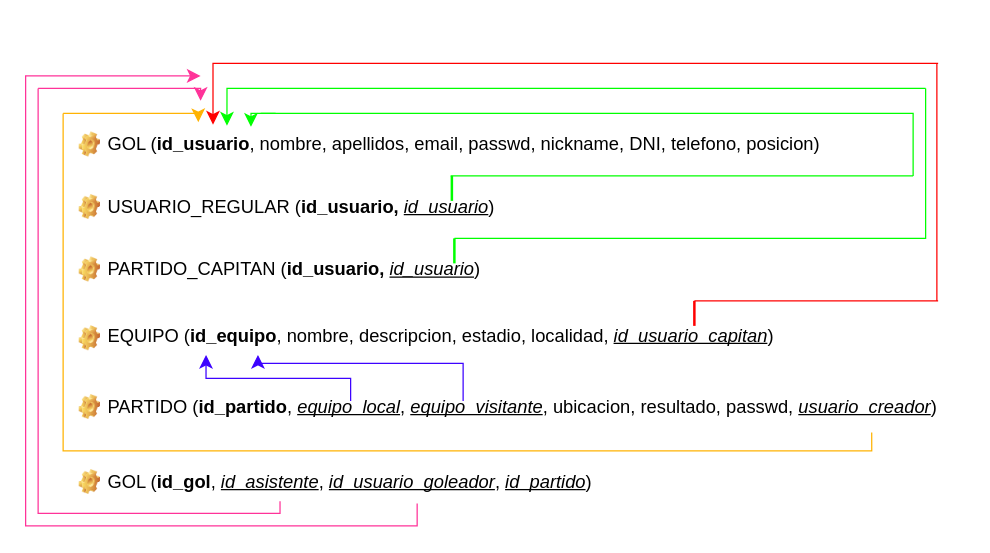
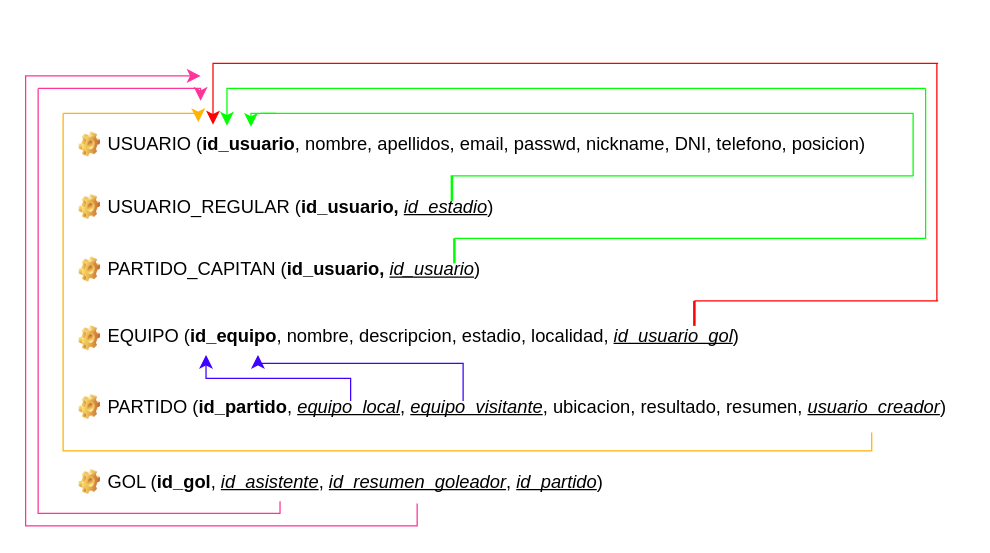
- <mxCell id="2" value="&lt;span id=&quot;docs-internal-guid-c65d7418-7fff-1087-b515-32ff934a345a&quot;&gt;&lt;span style=&quot;font-size: 11pt; font-family: Arial, sans-serif; background-color: transparent; font-variant-numeric: normal; font-variant-east-asian: normal; font-variant-alternates: normal; font-variant-position: normal; vertical-align: baseline; white-space-collapse: preserve;&quot;&gt;GOL (&lt;/span&gt;&lt;span style=&quot;font-size: 11pt; font-family: Arial, sans-serif; background-color: transparent; font-weight: 700; font-variant-numeric: normal; font-variant-east-asian: normal; font-variant-alternates: normal; font-variant-position: normal; vertical-align: baseline; white-space-collapse: preserve;&quot;&gt;id_usuario&lt;/span&gt;&lt;span style=&quot;font-size: 11pt; font-family: Arial, sans-serif; background-color: transparent; font-variant-numeric: normal; font-variant-east-asian: normal; font-variant-alternates: normal; font-variant-position: normal; vertical-align: baseline; white-space-collapse: preserve;&quot;&gt;, nombre, apellidos, email, passwd, nickname, DNI, telefono, posicion)&lt;/span&gt;&lt;/span&gt;" style="text;strokeColor=none;fillColor=none;align=left;verticalAlign=middle;spacingLeft=4;spacingRight=4;overflow=hidden;points=[[0,0.5],[1,0.5]];portConstraint=eastwest;rotatable=0;whiteSpace=wrap;html=1;" vertex="1" parent="1"><mxGeometry x="80" y="100" width="620" height="30" as="geometry" /></mxCell>
+ <mxCell id="2" value="&lt;span id=&quot;docs-internal-guid-c65d7418-7fff-1087-b515-32ff934a345a&quot;&gt;&lt;span style=&quot;font-size: 11pt; font-family: Arial, sans-serif; background-color: transparent; font-variant-numeric: normal; font-variant-east-asian: normal; font-variant-alternates: normal; font-variant-position: normal; vertical-align: baseline; white-space-collapse: preserve;&quot;&gt;USUARIO (&lt;/span&gt;&lt;span style=&quot;font-size: 11pt; font-family: Arial, sans-serif; background-color: transparent; font-weight: 700; font-variant-numeric: normal; font-variant-east-asian: normal; font-variant-alternates: normal; font-variant-position: normal; vertical-align: baseline; white-space-collapse: preserve;&quot;&gt;id_usuario&lt;/span&gt;&lt;span style=&quot;font-size: 11pt; font-family: Arial, sans-serif; background-color: transparent; font-variant-numeric: normal; font-variant-east-asian: normal; font-variant-alternates: normal; font-variant-position: normal; vertical-align: baseline; white-space-collapse: preserve;&quot;&gt;, nombre, apellidos, email, passwd, nickname, DNI, telefono, posicion)&lt;/span&gt;&lt;/span&gt;" style="text;strokeColor=none;fillColor=none;align=left;verticalAlign=middle;spacingLeft=4;spacingRight=4;overflow=hidden;points=[[0,0.5],[1,0.5]];portConstraint=eastwest;rotatable=0;whiteSpace=wrap;html=1;" vertex="1" parent="1"><mxGeometry x="80" y="100" width="620" height="30" as="geometry" /></mxCell>
- <mxCell id="4" value="&lt;span id=&quot;docs-internal-guid-843cd96f-7fff-49b5-6227-f726829cd4c8&quot;&gt;&lt;span style=&quot;font-size: 11pt; font-family: Arial, sans-serif; background-color: transparent; font-variant-numeric: normal; font-variant-east-asian: normal; font-variant-alternates: normal; font-variant-position: normal; vertical-align: baseline; white-space-collapse: preserve;&quot;&gt;USUARIO_REGULAR (&lt;b&gt;id_usuario, &lt;/b&gt;&lt;u style=&quot;&quot;&gt;&lt;i style=&quot;&quot;&gt;id_usuario&lt;/i&gt;&lt;/u&gt;)&lt;/span&gt;&lt;/span&gt;" style="text;strokeColor=none;fillColor=none;align=left;verticalAlign=middle;spacingLeft=4;spacingRight=4;overflow=hidden;points=[[0,0.5],[1,0.5]];portConstraint=eastwest;rotatable=0;whiteSpace=wrap;html=1;" vertex="1" parent="1"><mxGeometry x="80" y="150" width="320" height="30" as="geometry" /></mxCell>
+ <mxCell id="4" value="&lt;span id=&quot;docs-internal-guid-843cd96f-7fff-49b5-6227-f726829cd4c8&quot;&gt;&lt;span style=&quot;font-size: 11pt; font-family: Arial, sans-serif; background-color: transparent; font-variant-numeric: normal; font-variant-east-asian: normal; font-variant-alternates: normal; font-variant-position: normal; vertical-align: baseline; white-space-collapse: preserve;&quot;&gt;USUARIO_REGULAR (&lt;b&gt;id_usuario, &lt;/b&gt;&lt;u style=&quot;&quot;&gt;&lt;i style=&quot;&quot;&gt;id_estadio&lt;/i&gt;&lt;/u&gt;)&lt;/span&gt;&lt;/span&gt;" style="text;strokeColor=none;fillColor=none;align=left;verticalAlign=middle;spacingLeft=4;spacingRight=4;overflow=hidden;points=[[0,0.5],[1,0.5]];portConstraint=eastwest;rotatable=0;whiteSpace=wrap;html=1;" vertex="1" parent="1"><mxGeometry x="80" y="150" width="320" height="30" as="geometry" /></mxCell>
- <mxCell id="9" value="&lt;span id=&quot;docs-internal-guid-77e92b00-7fff-6246-d6df-265483c7b0aa&quot;&gt;&lt;p style=&quot;line-height:1.38;text-align: justify;margin-top:0pt;margin-bottom:0pt;&quot; dir=&quot;ltr&quot;&gt;&lt;span style=&quot;font-size: 11pt; font-family: Arial, sans-serif; background-color: transparent; font-variant-numeric: normal; font-variant-east-asian: normal; font-variant-alternates: normal; font-variant-position: normal; vertical-align: baseline; white-space-collapse: preserve;&quot;&gt;EQUIPO (&lt;/span&gt;&lt;span style=&quot;font-size: 11pt; font-family: Arial, sans-serif; background-color: transparent; font-weight: 700; font-variant-numeric: normal; font-variant-east-asian: normal; font-variant-alternates: normal; font-variant-position: normal; vertical-align: baseline; white-space-collapse: preserve;&quot;&gt;id_equipo&lt;/span&gt;&lt;span style=&quot;font-size: 11pt; font-family: Arial, sans-serif; background-color: transparent; font-variant-numeric: normal; font-variant-east-asian: normal; font-variant-alternates: normal; font-variant-position: normal; vertical-align: baseline; white-space-collapse: preserve;&quot;&gt;, nombre, descripcion, estadio, localidad, &lt;/span&gt;&lt;span style=&quot;font-size: 11pt; font-family: Arial, sans-serif; background-color: transparent; font-style: italic; font-variant-numeric: normal; font-variant-east-asian: normal; font-variant-alternates: normal; font-variant-position: normal; text-decoration-line: underline; text-decoration-skip-ink: none; vertical-align: baseline; white-space-collapse: preserve;&quot;&gt;id_usuario_capitan&lt;/span&gt;&lt;span style=&quot;font-size: 11pt; font-family: Arial, sans-serif; background-color: transparent; font-variant-numeric: normal; font-variant-east-asian: normal; font-variant-alternates: normal; font-variant-position: normal; vertical-align: baseline; white-space-collapse: preserve;&quot;&gt;)&lt;/span&gt;&lt;/p&gt;&lt;div&gt;&lt;span style=&quot;font-size: 11pt; font-family: Arial, sans-serif; background-color: transparent; font-variant-numeric: normal; font-variant-east-asian: normal; font-variant-alternates: normal; font-variant-position: normal; vertical-align: baseline; white-space-collapse: preserve;&quot;&gt;&lt;br&gt;&lt;/span&gt;&lt;/div&gt;&lt;/span&gt;" style="text;strokeColor=none;fillColor=none;align=left;verticalAlign=middle;spacingLeft=4;spacingRight=4;overflow=hidden;points=[[0,0.5],[1,0.5]];portConstraint=eastwest;rotatable=0;whiteSpace=wrap;html=1;" vertex="1" parent="1"><mxGeometry x="80" y="255" width="620" height="30" as="geometry" /></mxCell>
+ <mxCell id="9" value="&lt;span id=&quot;docs-internal-guid-77e92b00-7fff-6246-d6df-265483c7b0aa&quot;&gt;&lt;p style=&quot;line-height:1.38;text-align: justify;margin-top:0pt;margin-bottom:0pt;&quot; dir=&quot;ltr&quot;&gt;&lt;span style=&quot;font-size: 11pt; font-family: Arial, sans-serif; background-color: transparent; font-variant-numeric: normal; font-variant-east-asian: normal; font-variant-alternates: normal; font-variant-position: normal; vertical-align: baseline; white-space-collapse: preserve;&quot;&gt;EQUIPO (&lt;/span&gt;&lt;span style=&quot;font-size: 11pt; font-family: Arial, sans-serif; background-color: transparent; font-weight: 700; font-variant-numeric: normal; font-variant-east-asian: normal; font-variant-alternates: normal; font-variant-position: normal; vertical-align: baseline; white-space-collapse: preserve;&quot;&gt;id_equipo&lt;/span&gt;&lt;span style=&quot;font-size: 11pt; font-family: Arial, sans-serif; background-color: transparent; font-variant-numeric: normal; font-variant-east-asian: normal; font-variant-alternates: normal; font-variant-position: normal; vertical-align: baseline; white-space-collapse: preserve;&quot;&gt;, nombre, descripcion, estadio, localidad, &lt;/span&gt;&lt;span style=&quot;font-size: 11pt; font-family: Arial, sans-serif; background-color: transparent; font-style: italic; font-variant-numeric: normal; font-variant-east-asian: normal; font-variant-alternates: normal; font-variant-position: normal; text-decoration-line: underline; text-decoration-skip-ink: none; vertical-align: baseline; white-space-collapse: preserve;&quot;&gt;id_usuario_gol&lt;/span&gt;&lt;span style=&quot;font-size: 11pt; font-family: Arial, sans-serif; background-color: transparent; font-variant-numeric: normal; font-variant-east-asian: normal; font-variant-alternates: normal; font-variant-position: normal; vertical-align: baseline; white-space-collapse: preserve;&quot;&gt;)&lt;/span&gt;&lt;/p&gt;&lt;div&gt;&lt;span style=&quot;font-size: 11pt; font-family: Arial, sans-serif; background-color: transparent; font-variant-numeric: normal; font-variant-east-asian: normal; font-variant-alternates: normal; font-variant-position: normal; vertical-align: baseline; white-space-collapse: preserve;&quot;&gt;&lt;br&gt;&lt;/span&gt;&lt;/div&gt;&lt;/span&gt;" style="text;strokeColor=none;fillColor=none;align=left;verticalAlign=middle;spacingLeft=4;spacingRight=4;overflow=hidden;points=[[0,0.5],[1,0.5]];portConstraint=eastwest;rotatable=0;whiteSpace=wrap;html=1;" vertex="1" parent="1"><mxGeometry x="80" y="255" width="620" height="30" as="geometry" /></mxCell>
- <mxCell id="11" value="&lt;span id=&quot;docs-internal-guid-77e92b00-7fff-6246-d6df-265483c7b0aa&quot;&gt;&lt;p style=&quot;line-height:1.38;text-align: justify;margin-top:0pt;margin-bottom:0pt;&quot; dir=&quot;ltr&quot;&gt;&lt;span id=&quot;docs-internal-guid-07ce9694-7fff-fec5-a1c9-a81a64ae8eed&quot;&gt;&lt;span style=&quot;font-size: 11pt; font-family: Arial, sans-serif; background-color: transparent; font-variant-numeric: normal; font-variant-east-asian: normal; font-variant-alternates: normal; font-variant-position: normal; vertical-align: baseline; white-space-collapse: preserve;&quot;&gt;PARTIDO (&lt;/span&gt;&lt;span style=&quot;font-size: 11pt; font-family: Arial, sans-serif; background-color: transparent; font-weight: 700; font-variant-numeric: normal; font-variant-east-asian: normal; font-variant-alternates: normal; font-variant-position: normal; vertical-align: baseline; white-space-collapse: preserve;&quot;&gt;id_partido&lt;/span&gt;&lt;span style=&quot;font-size: 11pt; font-family: Arial, sans-serif; background-color: transparent; font-variant-numeric: normal; font-variant-east-asian: normal; font-variant-alternates: normal; font-variant-position: normal; vertical-align: baseline; white-space-collapse: preserve;&quot;&gt;, &lt;/span&gt;&lt;span style=&quot;font-size: 11pt; font-family: Arial, sans-serif; background-color: transparent; font-style: italic; font-variant-numeric: normal; font-variant-east-asian: normal; font-variant-alternates: normal; font-variant-position: normal; text-decoration-line: underline; text-decoration-skip-ink: none; vertical-align: baseline; white-space-collapse: preserve;&quot;&gt;equipo_local&lt;/span&gt;&lt;span style=&quot;font-size: 11pt; font-family: Arial, sans-serif; background-color: transparent; font-variant-numeric: normal; font-variant-east-asian: normal; font-variant-alternates: normal; font-variant-position: normal; vertical-align: baseline; white-space-collapse: preserve;&quot;&gt;, &lt;/span&gt;&lt;span style=&quot;font-size: 11pt; font-family: Arial, sans-serif; background-color: transparent; font-style: italic; font-variant-numeric: normal; font-variant-east-asian: normal; font-variant-alternates: normal; font-variant-position: normal; text-decoration-line: underline; text-decoration-skip-ink: none; vertical-align: baseline; white-space-collapse: preserve;&quot;&gt;equipo_visitante&lt;/span&gt;&lt;span style=&quot;font-size: 11pt; font-family: Arial, sans-serif; background-color: transparent; font-variant-numeric: normal; font-variant-east-asian: normal; font-variant-alternates: normal; font-variant-position: normal; vertical-align: baseline; white-space-collapse: preserve;&quot;&gt;, ubicacion, resultado, passwd, &lt;/span&gt;&lt;span style=&quot;font-size: 11pt; font-family: Arial, sans-serif; background-color: transparent; font-style: italic; font-variant-numeric: normal; font-variant-east-asian: normal; font-variant-alternates: normal; font-variant-position: normal; text-decoration-line: underline; text-decoration-skip-ink: none; vertical-align: baseline; white-space-collapse: preserve;&quot;&gt;usuario_creador&lt;/span&gt;&lt;span style=&quot;font-size: 11pt; font-family: Arial, sans-serif; background-color: transparent; font-variant-numeric: normal; font-variant-east-asian: normal; font-variant-alternates: normal; font-variant-position: normal; vertical-align: baseline; white-space-collapse: preserve;&quot;&gt;)&lt;/span&gt;&lt;/span&gt;&lt;br&gt;&lt;/p&gt;&lt;/span&gt;" style="text;strokeColor=none;fillColor=none;align=left;verticalAlign=middle;spacingLeft=4;spacingRight=4;overflow=hidden;points=[[0,0.5],[1,0.5]];portConstraint=eastwest;rotatable=0;whiteSpace=wrap;html=1;" vertex="1" parent="1"><mxGeometry x="80" y="310" width="690" height="30" as="geometry" /></mxCell>
+ <mxCell id="11" value="&lt;span id=&quot;docs-internal-guid-77e92b00-7fff-6246-d6df-265483c7b0aa&quot;&gt;&lt;p style=&quot;line-height:1.38;text-align: justify;margin-top:0pt;margin-bottom:0pt;&quot; dir=&quot;ltr&quot;&gt;&lt;span id=&quot;docs-internal-guid-07ce9694-7fff-fec5-a1c9-a81a64ae8eed&quot;&gt;&lt;span style=&quot;font-size: 11pt; font-family: Arial, sans-serif; background-color: transparent; font-variant-numeric: normal; font-variant-east-asian: normal; font-variant-alternates: normal; font-variant-position: normal; vertical-align: baseline; white-space-collapse: preserve;&quot;&gt;PARTIDO (&lt;/span&gt;&lt;span style=&quot;font-size: 11pt; font-family: Arial, sans-serif; background-color: transparent; font-weight: 700; font-variant-numeric: normal; font-variant-east-asian: normal; font-variant-alternates: normal; font-variant-position: normal; vertical-align: baseline; white-space-collapse: preserve;&quot;&gt;id_partido&lt;/span&gt;&lt;span style=&quot;font-size: 11pt; font-family: Arial, sans-serif; background-color: transparent; font-variant-numeric: normal; font-variant-east-asian: normal; font-variant-alternates: normal; font-variant-position: normal; vertical-align: baseline; white-space-collapse: preserve;&quot;&gt;, &lt;/span&gt;&lt;span style=&quot;font-size: 11pt; font-family: Arial, sans-serif; background-color: transparent; font-style: italic; font-variant-numeric: normal; font-variant-east-asian: normal; font-variant-alternates: normal; font-variant-position: normal; text-decoration-line: underline; text-decoration-skip-ink: none; vertical-align: baseline; white-space-collapse: preserve;&quot;&gt;equipo_local&lt;/span&gt;&lt;span style=&quot;font-size: 11pt; font-family: Arial, sans-serif; background-color: transparent; font-variant-numeric: normal; font-variant-east-asian: normal; font-variant-alternates: normal; font-variant-position: normal; vertical-align: baseline; white-space-collapse: preserve;&quot;&gt;, &lt;/span&gt;&lt;span style=&quot;font-size: 11pt; font-family: Arial, sans-serif; background-color: transparent; font-style: italic; font-variant-numeric: normal; font-variant-east-asian: normal; font-variant-alternates: normal; font-variant-position: normal; text-decoration-line: underline; text-decoration-skip-ink: none; vertical-align: baseline; white-space-collapse: preserve;&quot;&gt;equipo_visitante&lt;/span&gt;&lt;span style=&quot;font-size: 11pt; font-family: Arial, sans-serif; background-color: transparent; font-variant-numeric: normal; font-variant-east-asian: normal; font-variant-alternates: normal; font-variant-position: normal; vertical-align: baseline; white-space-collapse: preserve;&quot;&gt;, ubicacion, resultado, resumen, &lt;/span&gt;&lt;span style=&quot;font-size: 11pt; font-family: Arial, sans-serif; background-color: transparent; font-style: italic; font-variant-numeric: normal; font-variant-east-asian: normal; font-variant-alternates: normal; font-variant-position: normal; text-decoration-line: underline; text-decoration-skip-ink: none; vertical-align: baseline; white-space-collapse: preserve;&quot;&gt;usuario_creador&lt;/span&gt;&lt;span style=&quot;font-size: 11pt; font-family: Arial, sans-serif; background-color: transparent; font-variant-numeric: normal; font-variant-east-asian: normal; font-variant-alternates: normal; font-variant-position: normal; vertical-align: baseline; white-space-collapse: preserve;&quot;&gt;)&lt;/span&gt;&lt;/span&gt;&lt;br&gt;&lt;/p&gt;&lt;/span&gt;" style="text;strokeColor=none;fillColor=none;align=left;verticalAlign=middle;spacingLeft=4;spacingRight=4;overflow=hidden;points=[[0,0.5],[1,0.5]];portConstraint=eastwest;rotatable=0;whiteSpace=wrap;html=1;" vertex="1" parent="1"><mxGeometry x="80" y="310" width="690" height="30" as="geometry" /></mxCell>
- <mxCell id="13" value="&lt;span id=&quot;docs-internal-guid-77e92b00-7fff-6246-d6df-265483c7b0aa&quot;&gt;&lt;p style=&quot;line-height:1.38;text-align: justify;margin-top:0pt;margin-bottom:0pt;&quot; dir=&quot;ltr&quot;&gt;&lt;span id=&quot;docs-internal-guid-e4df46f1-7fff-a1cd-e2ec-fded44c88054&quot;&gt;&lt;span style=&quot;font-size: 11pt; font-family: Arial, sans-serif; background-color: transparent; font-variant-numeric: normal; font-variant-east-asian: normal; font-variant-alternates: normal; font-variant-position: normal; vertical-align: baseline; white-space-collapse: preserve;&quot;&gt;GOL (&lt;/span&gt;&lt;span style=&quot;font-size: 11pt; font-family: Arial, sans-serif; background-color: transparent; font-weight: 700; font-variant-numeric: normal; font-variant-east-asian: normal; font-variant-alternates: normal; font-variant-position: normal; vertical-align: baseline; white-space-collapse: preserve;&quot;&gt;id_gol&lt;/span&gt;&lt;span style=&quot;font-size: 11pt; font-family: Arial, sans-serif; background-color: transparent; font-variant-numeric: normal; font-variant-east-asian: normal; font-variant-alternates: normal; font-variant-position: normal; vertical-align: baseline; white-space-collapse: preserve;&quot;&gt;, &lt;/span&gt;&lt;span style=&quot;font-size: 11pt; font-family: Arial, sans-serif; background-color: transparent; font-style: italic; font-variant-numeric: normal; font-variant-east-asian: normal; font-variant-alternates: normal; font-variant-position: normal; text-decoration-line: underline; text-decoration-skip-ink: none; vertical-align: baseline; white-space-collapse: preserve;&quot;&gt;id_asistente&lt;/span&gt;&lt;span style=&quot;font-size: 11pt; font-family: Arial, sans-serif; background-color: transparent; font-variant-numeric: normal; font-variant-east-asian: normal; font-variant-alternates: normal; font-variant-position: normal; vertical-align: baseline; white-space-collapse: preserve;&quot;&gt;, &lt;/span&gt;&lt;span style=&quot;font-size: 11pt; font-family: Arial, sans-serif; background-color: transparent; font-style: italic; font-variant-numeric: normal; font-variant-east-asian: normal; font-variant-alternates: normal; font-variant-position: normal; text-decoration-line: underline; text-decoration-skip-ink: none; vertical-align: baseline; white-space-collapse: preserve;&quot;&gt;id_usuario_goleador&lt;/span&gt;&lt;span style=&quot;font-size: 11pt; font-family: Arial, sans-serif; background-color: transparent; font-variant-numeric: normal; font-variant-east-asian: normal; font-variant-alternates: normal; font-variant-position: normal; vertical-align: baseline; white-space-collapse: preserve;&quot;&gt;, &lt;/span&gt;&lt;span style=&quot;font-size: 11pt; font-family: Arial, sans-serif; background-color: transparent; font-style: italic; font-variant-numeric: normal; font-variant-east-asian: normal; font-variant-alternates: normal; font-variant-position: normal; text-decoration-line: underline; text-decoration-skip-ink: none; vertical-align: baseline; white-space-collapse: preserve;&quot;&gt;id_partido&lt;/span&gt;&lt;span style=&quot;font-size: 11pt; font-family: Arial, sans-serif; background-color: transparent; font-variant-numeric: normal; font-variant-east-asian: normal; font-variant-alternates: normal; font-variant-position: normal; vertical-align: baseline; white-space-collapse: preserve;&quot;&gt;)&lt;/span&gt;&lt;/span&gt;&lt;br&gt;&lt;/p&gt;&lt;/span&gt;" style="text;strokeColor=none;fillColor=none;align=left;verticalAlign=middle;spacingLeft=4;spacingRight=4;overflow=hidden;points=[[0,0.5],[1,0.5]];portConstraint=eastwest;rotatable=0;whiteSpace=wrap;html=1;" vertex="1" parent="1"><mxGeometry x="80" y="370" width="690" height="30" as="geometry" /></mxCell>
+ <mxCell id="13" value="&lt;span id=&quot;docs-internal-guid-77e92b00-7fff-6246-d6df-265483c7b0aa&quot;&gt;&lt;p style=&quot;line-height:1.38;text-align: justify;margin-top:0pt;margin-bottom:0pt;&quot; dir=&quot;ltr&quot;&gt;&lt;span id=&quot;docs-internal-guid-e4df46f1-7fff-a1cd-e2ec-fded44c88054&quot;&gt;&lt;span style=&quot;font-size: 11pt; font-family: Arial, sans-serif; background-color: transparent; font-variant-numeric: normal; font-variant-east-asian: normal; font-variant-alternates: normal; font-variant-position: normal; vertical-align: baseline; white-space-collapse: preserve;&quot;&gt;GOL (&lt;/span&gt;&lt;span style=&quot;font-size: 11pt; font-family: Arial, sans-serif; background-color: transparent; font-weight: 700; font-variant-numeric: normal; font-variant-east-asian: normal; font-variant-alternates: normal; font-variant-position: normal; vertical-align: baseline; white-space-collapse: preserve;&quot;&gt;id_gol&lt;/span&gt;&lt;span style=&quot;font-size: 11pt; font-family: Arial, sans-serif; background-color: transparent; font-variant-numeric: normal; font-variant-east-asian: normal; font-variant-alternates: normal; font-variant-position: normal; vertical-align: baseline; white-space-collapse: preserve;&quot;&gt;, &lt;/span&gt;&lt;span style=&quot;font-size: 11pt; font-family: Arial, sans-serif; background-color: transparent; font-style: italic; font-variant-numeric: normal; font-variant-east-asian: normal; font-variant-alternates: normal; font-variant-position: normal; text-decoration-line: underline; text-decoration-skip-ink: none; vertical-align: baseline; white-space-collapse: preserve;&quot;&gt;id_asistente&lt;/span&gt;&lt;span style=&quot;font-size: 11pt; font-family: Arial, sans-serif; background-color: transparent; font-variant-numeric: normal; font-variant-east-asian: normal; font-variant-alternates: normal; font-variant-position: normal; vertical-align: baseline; white-space-collapse: preserve;&quot;&gt;, &lt;/span&gt;&lt;span style=&quot;font-size: 11pt; font-family: Arial, sans-serif; background-color: transparent; font-style: italic; font-variant-numeric: normal; font-variant-east-asian: normal; font-variant-alternates: normal; font-variant-position: normal; text-decoration-line: underline; text-decoration-skip-ink: none; vertical-align: baseline; white-space-collapse: preserve;&quot;&gt;id_resumen_goleador&lt;/span&gt;&lt;span style=&quot;font-size: 11pt; font-family: Arial, sans-serif; background-color: transparent; font-variant-numeric: normal; font-variant-east-asian: normal; font-variant-alternates: normal; font-variant-position: normal; vertical-align: baseline; white-space-collapse: preserve;&quot;&gt;, &lt;/span&gt;&lt;span style=&quot;font-size: 11pt; font-family: Arial, sans-serif; background-color: transparent; font-style: italic; font-variant-numeric: normal; font-variant-east-asian: normal; font-variant-alternates: normal; font-variant-position: normal; text-decoration-line: underline; text-decoration-skip-ink: none; vertical-align: baseline; white-space-collapse: preserve;&quot;&gt;id_partido&lt;/span&gt;&lt;span style=&quot;font-size: 11pt; font-family: Arial, sans-serif; background-color: transparent; font-variant-numeric: normal; font-variant-east-asian: normal; font-variant-alternates: normal; font-variant-position: normal; vertical-align: baseline; white-space-collapse: preserve;&quot;&gt;)&lt;/span&gt;&lt;/span&gt;&lt;br&gt;&lt;/p&gt;&lt;/span&gt;" style="text;strokeColor=none;fillColor=none;align=left;verticalAlign=middle;spacingLeft=4;spacingRight=4;overflow=hidden;points=[[0,0.5],[1,0.5]];portConstraint=eastwest;rotatable=0;whiteSpace=wrap;html=1;" vertex="1" parent="1"><mxGeometry x="80" y="370" width="690" height="30" as="geometry" /></mxCell>
